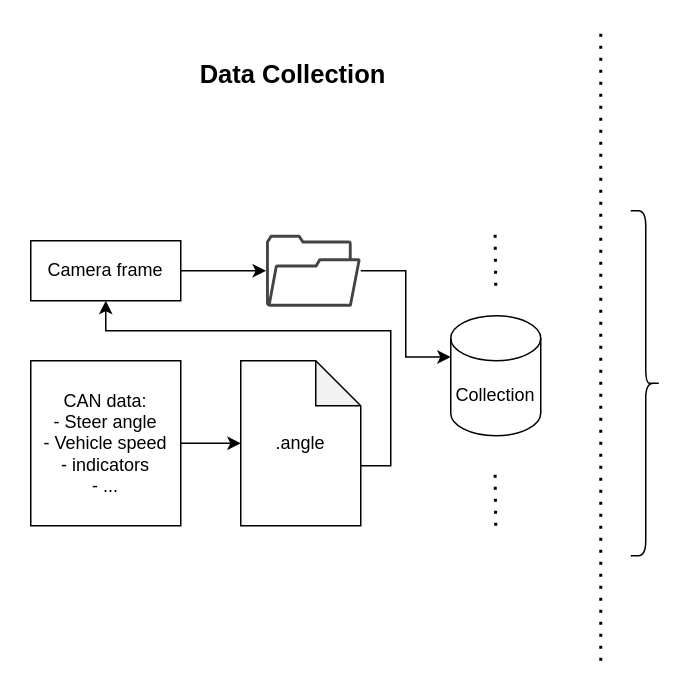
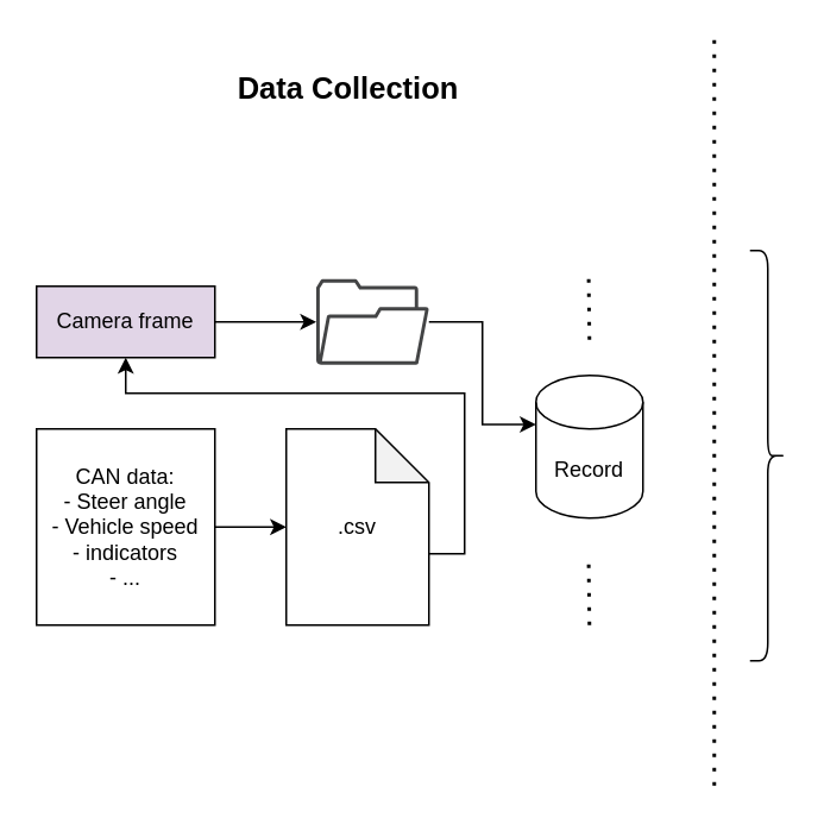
- <mxCell id="3" value="Camera frame" style="rounded=0;whiteSpace=wrap;html=1;" vertex="1" parent="1"><mxGeometry x="20" y="160" width="100" height="40" as="geometry" /></mxCell>
+ <mxCell id="3" value="Camera frame" style="rounded=0;whiteSpace=wrap;html=1;fillColor=#e1d5e7;" vertex="1" parent="1"><mxGeometry x="20" y="160" width="100" height="40" as="geometry" /></mxCell>
- <mxCell id="6" value="Collection" style="shape=cylinder3;whiteSpace=wrap;html=1;boundedLbl=1;backgroundOutline=1;size=15;" vertex="1" parent="1"><mxGeometry x="300" y="210" width="60" height="80" as="geometry" /></mxCell>
+ <mxCell id="6" value="Record" style="shape=cylinder3;whiteSpace=wrap;html=1;boundedLbl=1;backgroundOutline=1;size=15;" vertex="1" parent="1"><mxGeometry x="300" y="210" width="60" height="80" as="geometry" /></mxCell>
- <mxCell id="8" value=".angle" style="shape=note;whiteSpace=wrap;html=1;backgroundOutline=1;darkOpacity=0.05;" vertex="1" parent="1"><mxGeometry x="160" y="240" width="80" height="110" as="geometry" /></mxCell>
+ <mxCell id="8" value=".csv" style="shape=note;whiteSpace=wrap;html=1;backgroundOutline=1;darkOpacity=0.05;" vertex="1" parent="1"><mxGeometry x="160" y="240" width="80" height="110" as="geometry" /></mxCell>
